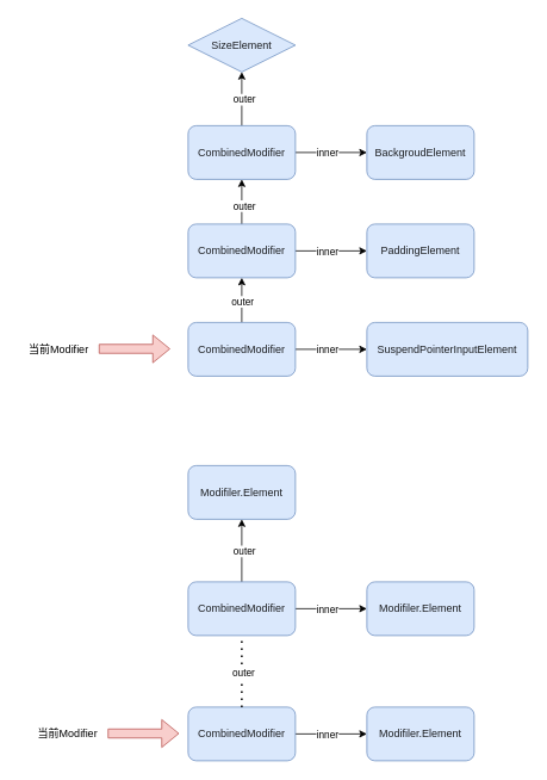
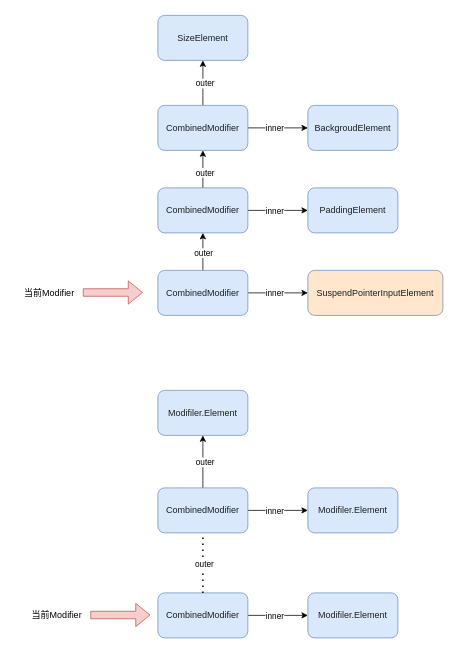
- <mxCell id="8" value="&lt;div class=&quot;lake-content&quot;&gt;&lt;span style=&quot;color: rgb(28, 30, 33)&quot; class=&quot;ne-text&quot;&gt;SizeElement&lt;/span&gt;&lt;/div&gt;" style="rhombus;whiteSpace=wrap;html=1;fillColor=#dae8fc;strokeColor=#6c8ebf;" vertex="1" parent="1"><mxGeometry x="210" y="20" width="120" height="60" as="geometry" /></mxCell>
+ <mxCell id="8" value="&lt;div class=&quot;lake-content&quot;&gt;&lt;span style=&quot;color: rgb(28, 30, 33)&quot; class=&quot;ne-text&quot;&gt;SizeElement&lt;/span&gt;&lt;/div&gt;" style="rounded=1;whiteSpace=wrap;html=1;fillColor=#dae8fc;strokeColor=#6c8ebf;" vertex="1" parent="1"><mxGeometry x="210" y="20" width="120" height="60" as="geometry" /></mxCell>
- <mxCell id="22" value="&lt;div class=&quot;lake-content&quot;&gt;&lt;span style=&quot;color: rgb(28, 30, 33)&quot; class=&quot;ne-text&quot;&gt;SuspendPointerInputElement&lt;/span&gt;&lt;/div&gt;" style="rounded=1;whiteSpace=wrap;html=1;fillColor=#dae8fc;strokeColor=#6c8ebf;" vertex="1" parent="1"><mxGeometry x="410" y="360" width="180" height="60" as="geometry" /></mxCell>
+ <mxCell id="22" value="&lt;div class=&quot;lake-content&quot;&gt;&lt;span style=&quot;color: rgb(28, 30, 33)&quot; class=&quot;ne-text&quot;&gt;SuspendPointerInputElement&lt;/span&gt;&lt;/div&gt;" style="rounded=1;whiteSpace=wrap;html=1;fillColor=#ffe6cc;strokeColor=#6c8ebf;" vertex="1" parent="1"><mxGeometry x="410" y="360" width="180" height="60" as="geometry" /></mxCell>
